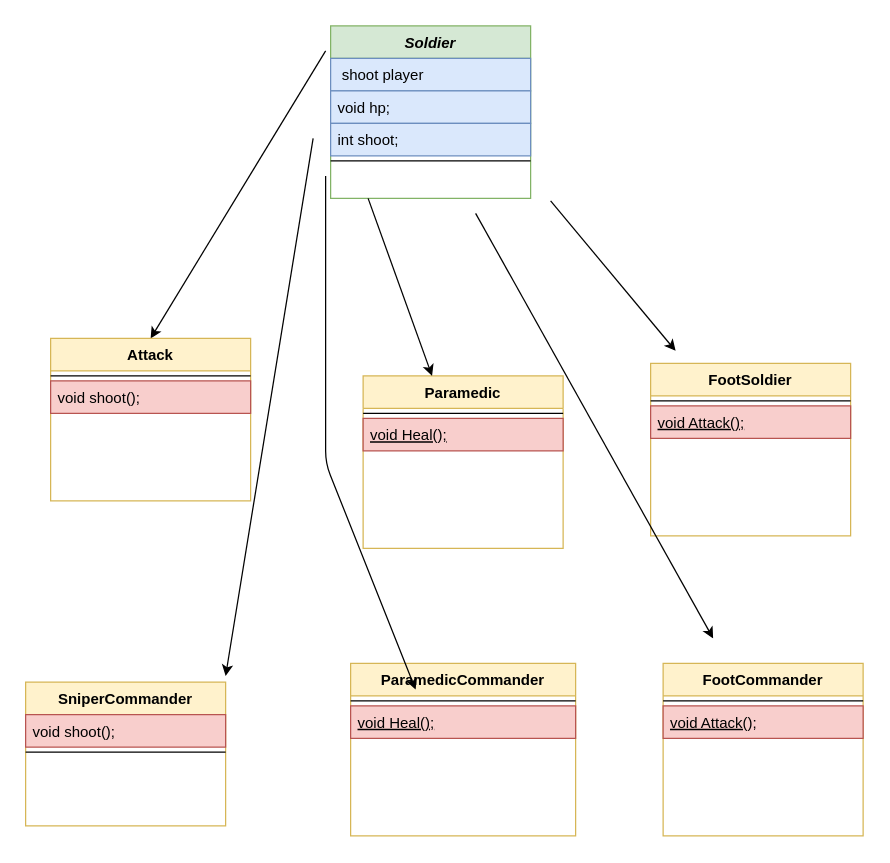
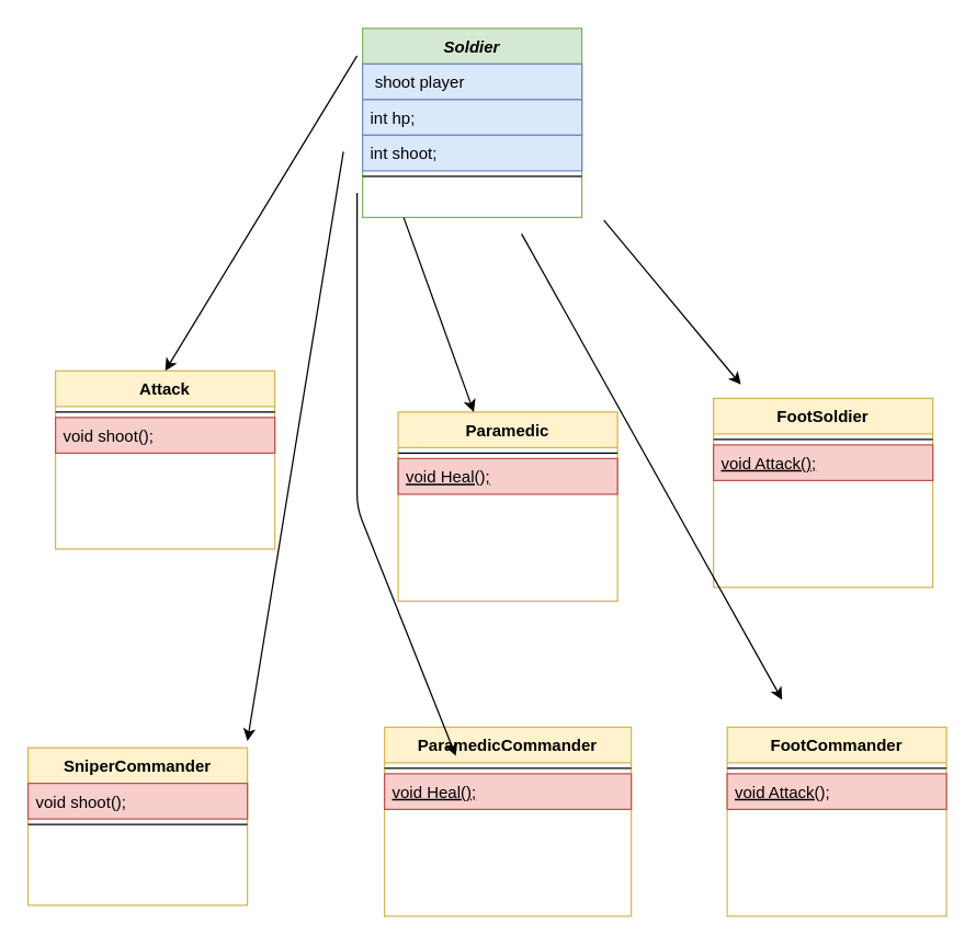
- <mxCell id="5" value="void hp;" style="text;align=left;verticalAlign=top;spacingLeft=4;spacingRight=4;overflow=hidden;rotatable=0;points=[[0,0.5],[1,0.5]];portConstraint=eastwest;rounded=0;shadow=0;html=0;fillColor=#dae8fc;strokeColor=#6c8ebf;" parent="3" vertex="1"><mxGeometry y="52" width="160" height="26" as="geometry" /></mxCell>
+ <mxCell id="5" value="int hp;" style="text;align=left;verticalAlign=top;spacingLeft=4;spacingRight=4;overflow=hidden;rotatable=0;points=[[0,0.5],[1,0.5]];portConstraint=eastwest;rounded=0;shadow=0;html=0;fillColor=#dae8fc;strokeColor=#6c8ebf;" parent="3" vertex="1"><mxGeometry y="52" width="160" height="26" as="geometry" /></mxCell>
